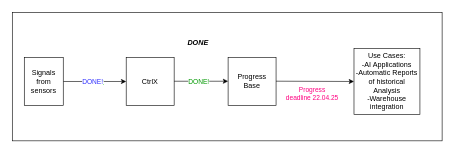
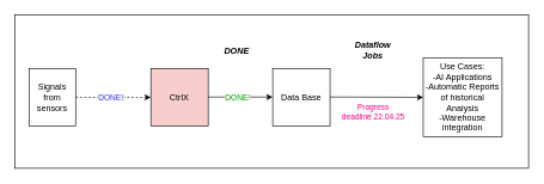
+ <mxCell id="14" value="Dataflow Jobs" style="text;html=1;align=center;verticalAlign=middle;whiteSpace=wrap;rounded=0;fontStyle=3" vertex="1" parent="1"><mxGeometry x="490" y="55" width="60" height="30" as="geometry" /></mxCell>
- <mxCell id="3" style="edgeStyle=none;html=1;exitX=1;exitY=0.5;exitDx=0;exitDy=0;fontColor=#33FF33;fontSize=12;" edge="1" parent="1" source="6" target="7"><mxGeometry relative="1" as="geometry" /></mxCell>
+ <mxCell id="3" style="edgeStyle=none;html=1;exitX=1;exitY=0.5;exitDx=0;exitDy=0;fontColor=#33FF33;fontSize=12;dashed=1;" edge="1" parent="1" source="6" target="7"><mxGeometry relative="1" as="geometry" /></mxCell>
- <mxCell id="7" value="CtrlX" style="whiteSpace=wrap;html=1;aspect=fixed;" vertex="1" parent="1"><mxGeometry x="210" y="95" width="80" height="80" as="geometry" /></mxCell>
+ <mxCell id="7" value="CtrlX" style="whiteSpace=wrap;html=1;aspect=fixed;fillColor=#f8cecc;" vertex="1" parent="1"><mxGeometry x="210" y="95" width="80" height="80" as="geometry" /></mxCell>
- <mxCell id="8" value="Progress Base" style="whiteSpace=wrap;html=1;aspect=fixed;" vertex="1" parent="1"><mxGeometry x="380" y="95" width="80" height="80" as="geometry" /></mxCell>
+ <mxCell id="8" value="Data Base" style="whiteSpace=wrap;html=1;aspect=fixed;" vertex="1" parent="1"><mxGeometry x="380" y="95" width="80" height="80" as="geometry" /></mxCell>
